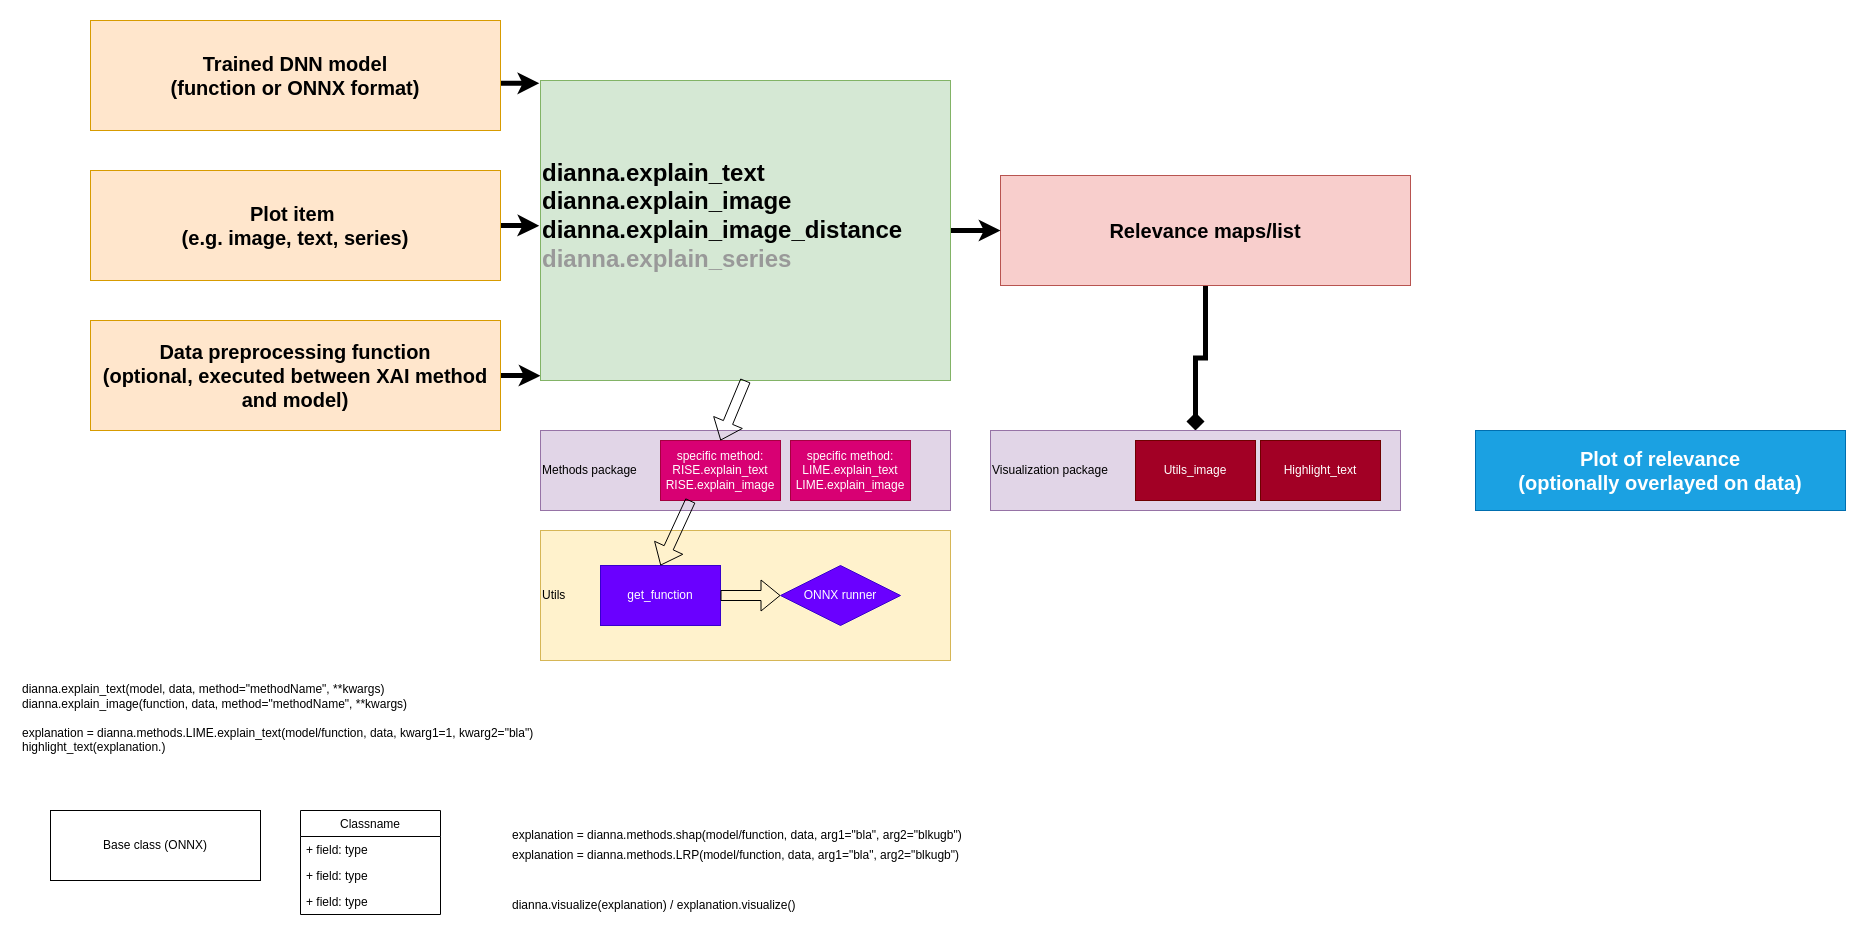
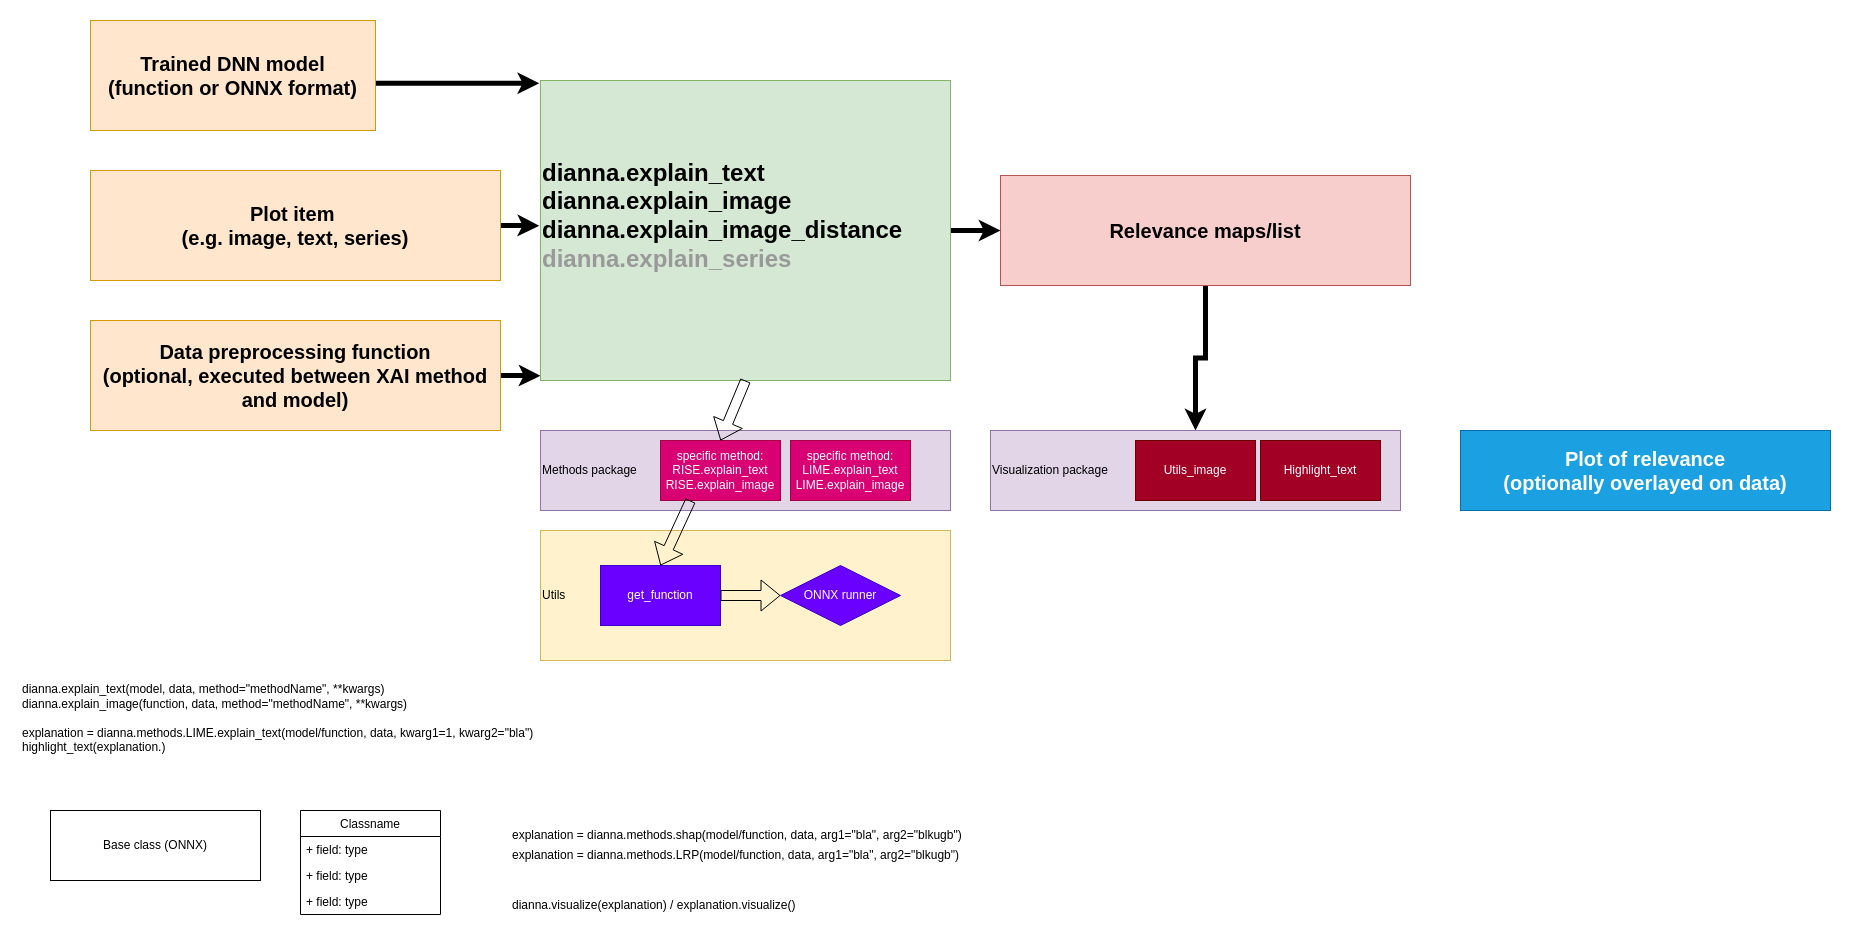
- <mxCell id="3" value="Trained DNN model&lt;br style=&quot;font-size: 20px&quot;&gt;(function or ONNX format)" style="rounded=0;whiteSpace=wrap;html=1;fillColor=#ffe6cc;strokeColor=#d79b00;fontSize=20;fontStyle=1" parent="1" vertex="1"><mxGeometry x="90" y="20" width="410" height="110" as="geometry" /></mxCell>
+ <mxCell id="3" value="Trained DNN model&lt;br style=&quot;font-size: 20px&quot;&gt;(function or ONNX format)" style="rounded=0;whiteSpace=wrap;html=1;fillColor=#ffe6cc;strokeColor=#d79b00;fontSize=20;fontStyle=1" parent="1" vertex="1"><mxGeometry x="90" y="20" width="285" height="110" as="geometry" /></mxCell>
- <mxCell id="4" style="edgeStyle=orthogonalEdgeStyle;rounded=0;orthogonalLoop=1;jettySize=auto;html=1;exitX=0.5;exitY=1;exitDx=0;exitDy=0;entryX=0.5;entryY=0;entryDx=0;entryDy=0;strokeWidth=5;endArrow=diamond;" parent="1" source="5" target="23" edge="1"><mxGeometry relative="1" as="geometry" /></mxCell>
+ <mxCell id="4" style="edgeStyle=orthogonalEdgeStyle;rounded=0;orthogonalLoop=1;jettySize=auto;html=1;exitX=0.5;exitY=1;exitDx=0;exitDy=0;entryX=0.5;entryY=0;entryDx=0;entryDy=0;strokeWidth=5;" parent="1" source="5" target="23" edge="1"><mxGeometry relative="1" as="geometry" /></mxCell>
- <mxCell id="25" value="Plot of relevance&lt;br&gt;&amp;nbsp;(optionally overlayed on data)&amp;nbsp;" style="rounded=0;whiteSpace=wrap;html=1;fillColor=#1ba1e2;strokeColor=#006EAF;fontSize=20;fontStyle=1;fontColor=#ffffff;" parent="1" vertex="1"><mxGeometry x="1475" y="430" width="370" height="80" as="geometry" /></mxCell>
+ <mxCell id="25" value="Plot of relevance&lt;br&gt;&amp;nbsp;(optionally overlayed on data)&amp;nbsp;" style="rounded=0;whiteSpace=wrap;html=1;fillColor=#1ba1e2;strokeColor=#006EAF;fontSize=20;fontStyle=1;fontColor=#ffffff;" parent="1" vertex="1"><mxGeometry x="1460" y="430" width="370" height="80" as="geometry" /></mxCell>
